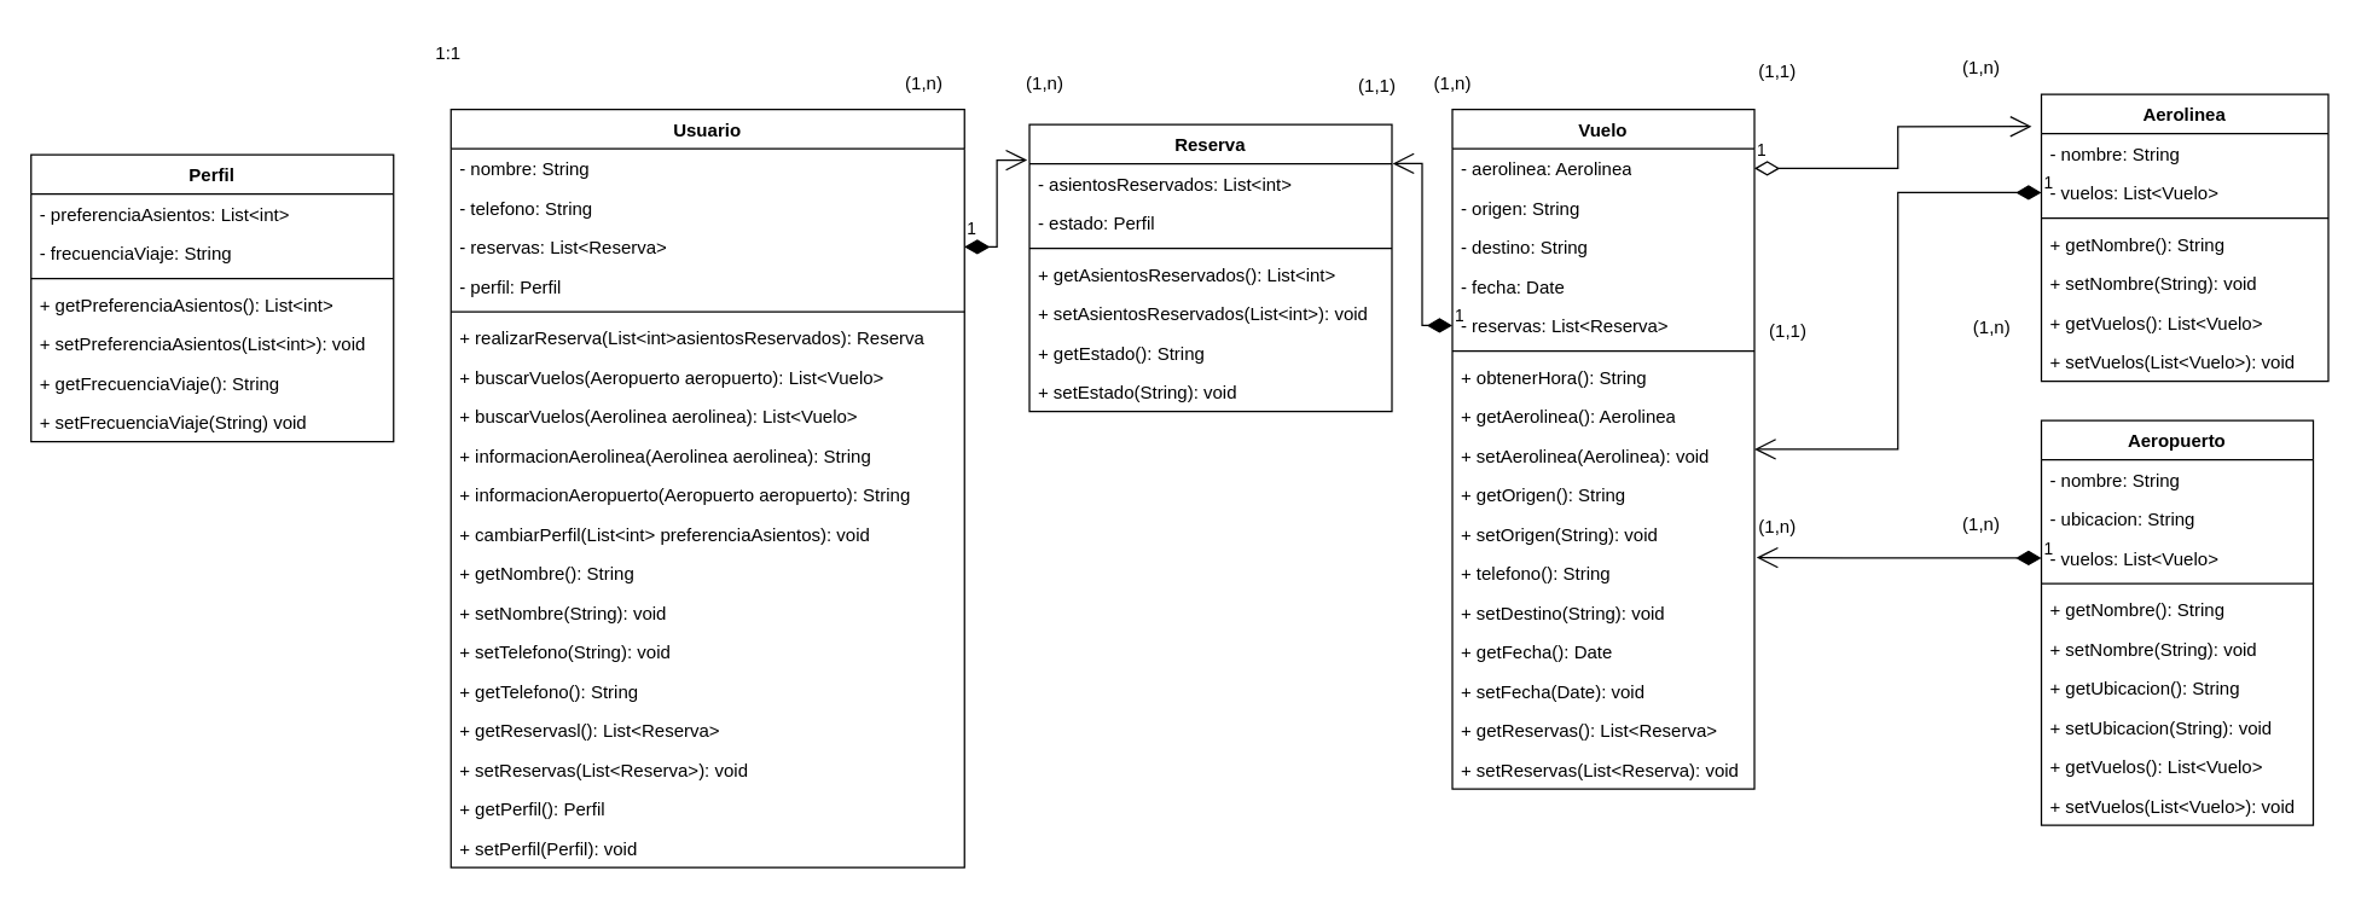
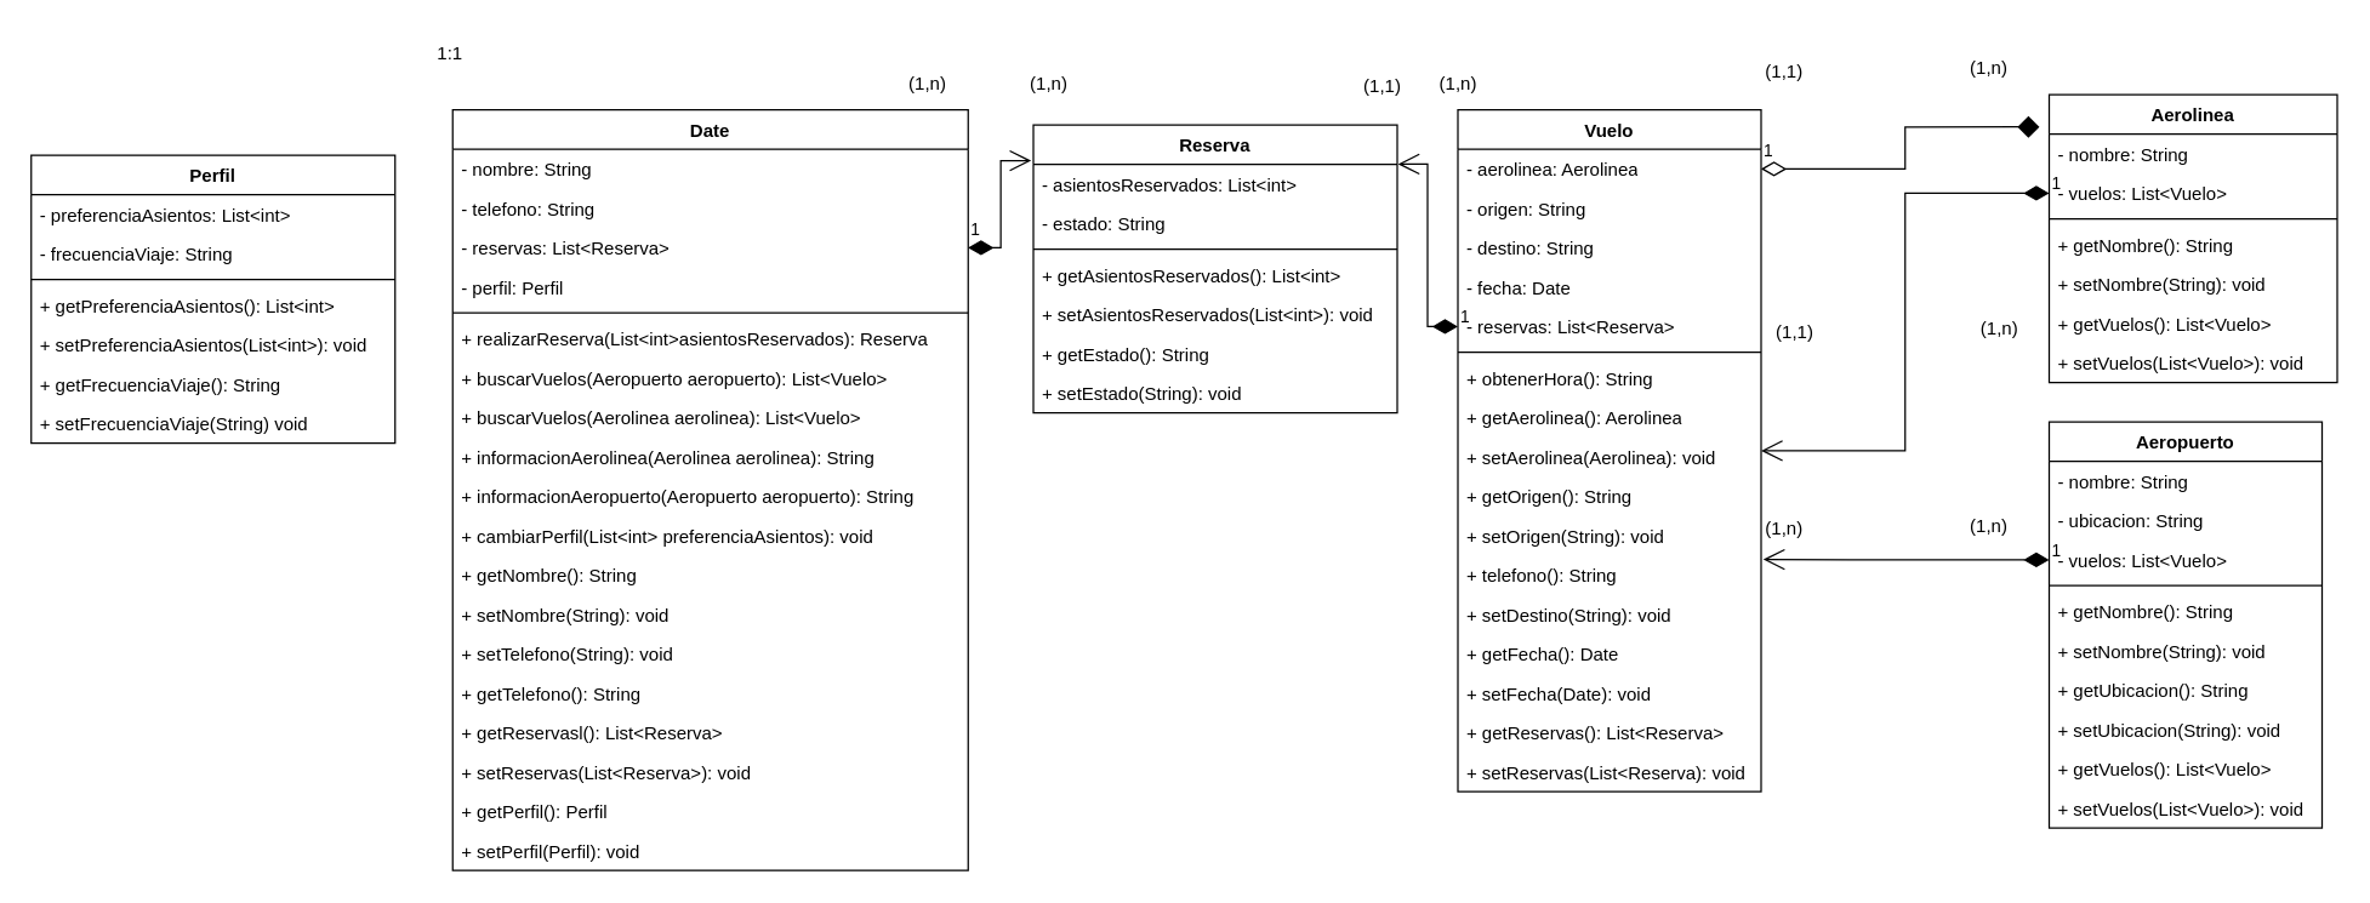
- <mxCell id="79" value="1" style="endArrow=open;html=1;endSize=12;startArrow=diamondThin;startSize=14;startFill=0;edgeStyle=orthogonalEdgeStyle;align=left;verticalAlign=bottom;rounded=0;entryX=-0.034;entryY=0.112;entryDx=0;entryDy=0;entryPerimeter=0;" edge="1" parent="1" source="23" target="48"><mxGeometry x="-1" y="3" relative="1" as="geometry"><mxPoint x="1061" y="462" as="sourcePoint" /><mxPoint x="1221" y="462" as="targetPoint" /></mxGeometry></mxCell>
+ <mxCell id="79" value="1" style="endArrow=diamond;html=1;endSize=12;startArrow=diamondThin;startSize=14;startFill=0;edgeStyle=orthogonalEdgeStyle;align=left;verticalAlign=bottom;rounded=0;entryX=-0.034;entryY=0.112;entryDx=0;entryDy=0;entryPerimeter=0;" edge="1" parent="1" source="23" target="48"><mxGeometry x="-1" y="3" relative="1" as="geometry"><mxPoint x="1061" y="462" as="sourcePoint" /><mxPoint x="1221" y="462" as="targetPoint" /></mxGeometry></mxCell>
- <mxCell id="2" value="Usuario" style="swimlane;fontStyle=1;align=center;verticalAlign=top;childLayout=stackLayout;horizontal=1;startSize=26;horizontalStack=0;resizeParent=1;resizeParentMax=0;resizeLast=0;collapsible=1;marginBottom=0;whiteSpace=wrap;html=1;" vertex="1" parent="1"><mxGeometry x="298" y="72" width="340" height="502" as="geometry" /></mxCell>
+ <mxCell id="2" value="Date" style="swimlane;fontStyle=1;align=center;verticalAlign=top;childLayout=stackLayout;horizontal=1;startSize=26;horizontalStack=0;resizeParent=1;resizeParentMax=0;resizeLast=0;collapsible=1;marginBottom=0;whiteSpace=wrap;html=1;" vertex="1" parent="1"><mxGeometry x="298" y="72" width="340" height="502" as="geometry" /></mxCell>
- <mxCell id="42" value="- estado: Perfil" style="text;strokeColor=none;fillColor=none;align=left;verticalAlign=top;spacingLeft=4;spacingRight=4;overflow=hidden;rotatable=0;points=[[0,0.5],[1,0.5]];portConstraint=eastwest;whiteSpace=wrap;html=1;" vertex="1" parent="40"><mxGeometry y="52" width="240" height="26" as="geometry" /></mxCell>
+ <mxCell id="42" value="- estado: String" style="text;strokeColor=none;fillColor=none;align=left;verticalAlign=top;spacingLeft=4;spacingRight=4;overflow=hidden;rotatable=0;points=[[0,0.5],[1,0.5]];portConstraint=eastwest;whiteSpace=wrap;html=1;" vertex="1" parent="40"><mxGeometry y="52" width="240" height="26" as="geometry" /></mxCell>
